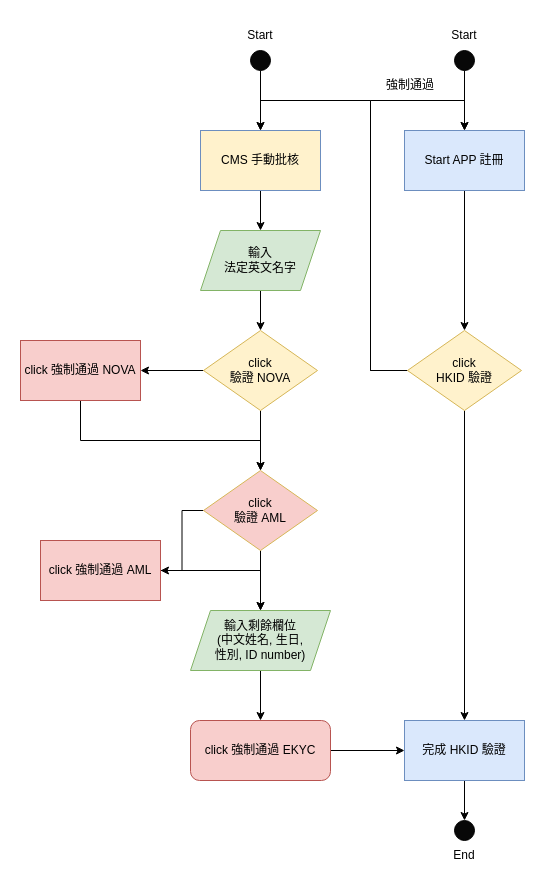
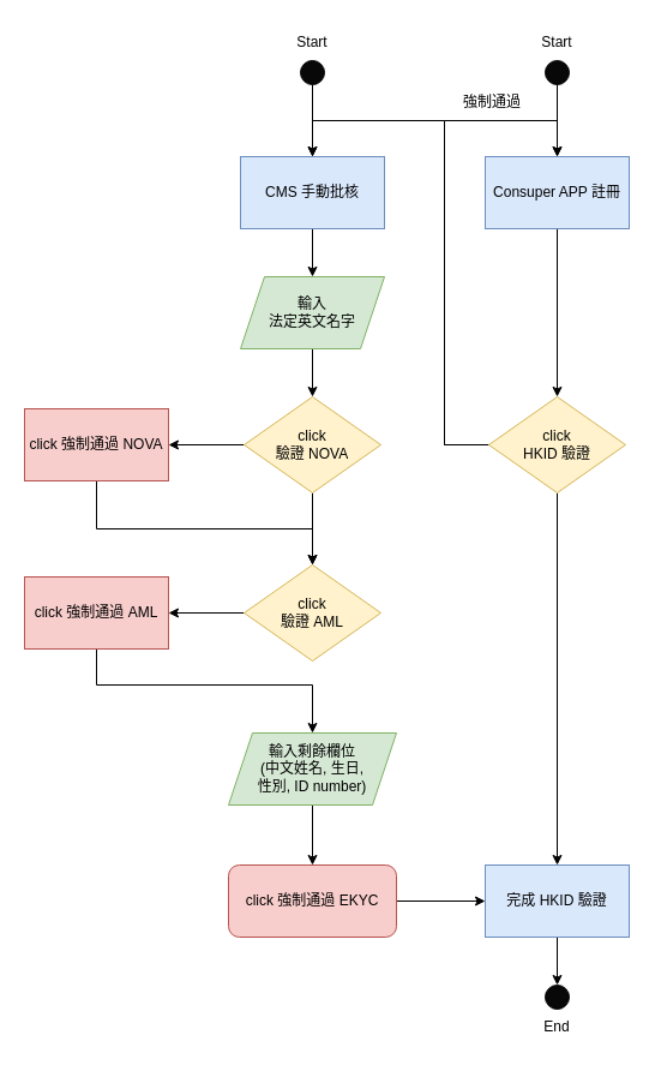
- <mxCell id="11" value="CMS 手動批核" style="whiteSpace=wrap;html=1;rounded=0;fillColor=#fff2cc;strokeColor=#6c8ebf;" vertex="1" parent="1"><mxGeometry x="200" y="130" width="120" height="60" as="geometry" /></mxCell>
+ <mxCell id="11" value="CMS 手動批核" style="whiteSpace=wrap;html=1;rounded=0;fillColor=#dae8fc;strokeColor=#6c8ebf;" vertex="1" parent="1"><mxGeometry x="200" y="130" width="120" height="60" as="geometry" /></mxCell>
- <mxCell id="3" value="Start APP 註冊" style="rounded=0;whiteSpace=wrap;html=1;fillColor=#dae8fc;strokeColor=#6c8ebf;" parent="1" vertex="1"><mxGeometry x="404" y="130" width="120" height="60" as="geometry" /></mxCell>
+ <mxCell id="3" value="Consuper APP 註冊" style="rounded=0;whiteSpace=wrap;html=1;fillColor=#dae8fc;strokeColor=#6c8ebf;" parent="1" vertex="1"><mxGeometry x="404" y="130" width="120" height="60" as="geometry" /></mxCell>
- <mxCell id="27" value="click&lt;br&gt;驗證 AML" style="rhombus;whiteSpace=wrap;html=1;rounded=0;fillColor=#f8cecc;strokeColor=#d6b656;" vertex="1" parent="1"><mxGeometry x="203" y="470" width="114" height="80" as="geometry" /></mxCell>
+ <mxCell id="27" value="click&lt;br&gt;驗證 AML" style="rhombus;whiteSpace=wrap;html=1;rounded=0;fillColor=#fff2cc;strokeColor=#d6b656;" vertex="1" parent="1"><mxGeometry x="203" y="470" width="114" height="80" as="geometry" /></mxCell>
- <mxCell id="26" value="" style="edgeStyle=orthogonalEdgeStyle;rounded=0;orthogonalLoop=1;jettySize=auto;html=1;" edge="1" parent="1" source="27" target="31"><mxGeometry relative="1" as="geometry" /></mxCell>
- <mxCell id="29" value="click 強制通過 AML" style="whiteSpace=wrap;html=1;rounded=0;fillColor=#f8cecc;strokeColor=#b85450;" vertex="1" parent="1"><mxGeometry x="40" y="540" width="120" height="60" as="geometry" /></mxCell>
+ <mxCell id="29" value="click 強制通過 AML" style="whiteSpace=wrap;html=1;rounded=0;fillColor=#f8cecc;strokeColor=#b85450;" vertex="1" parent="1"><mxGeometry x="20" y="480" width="120" height="60" as="geometry" /></mxCell>
